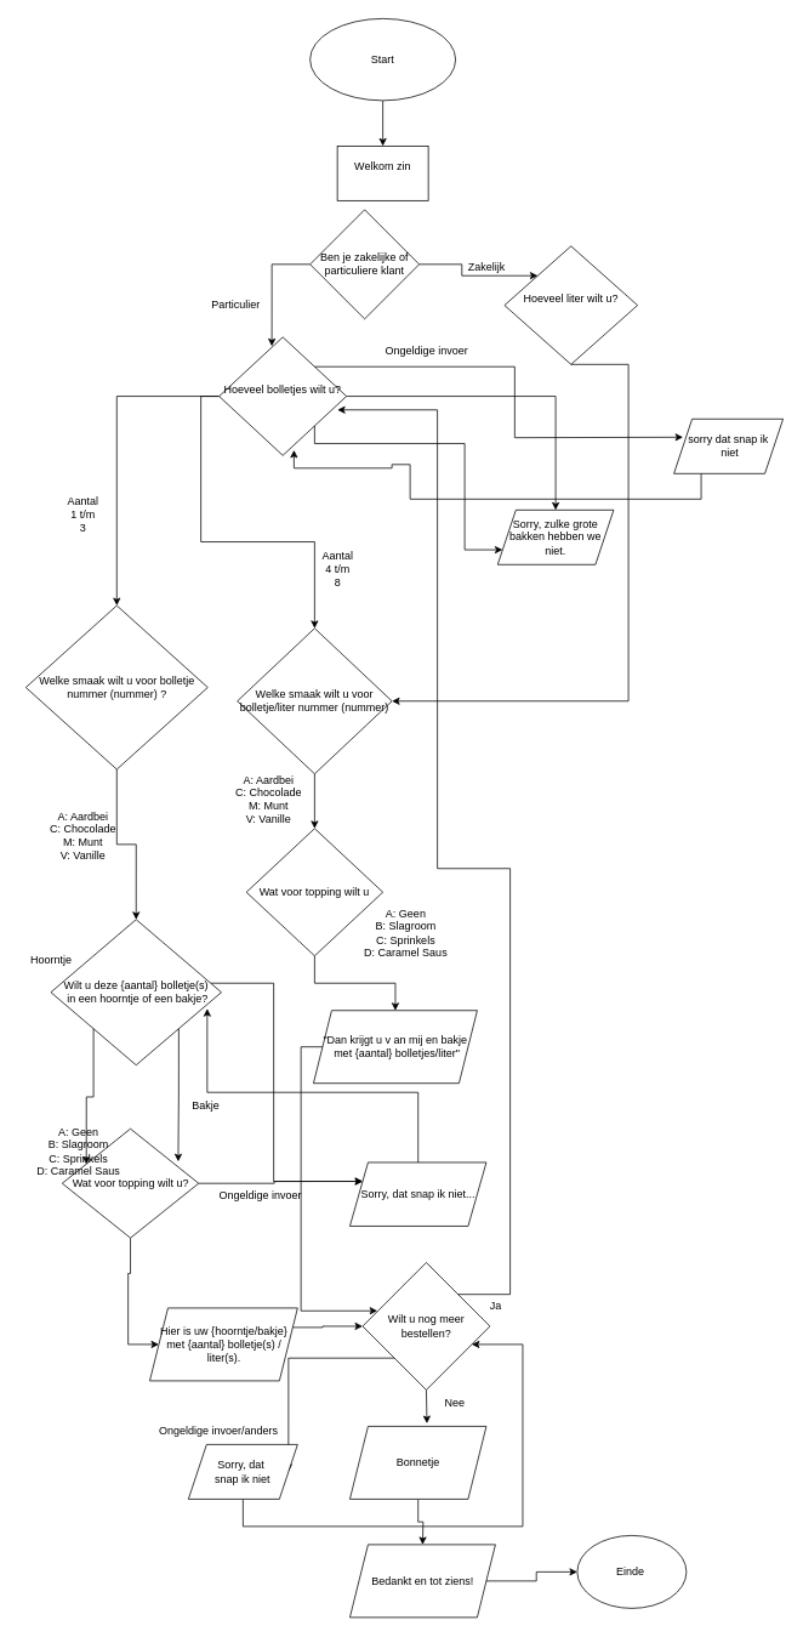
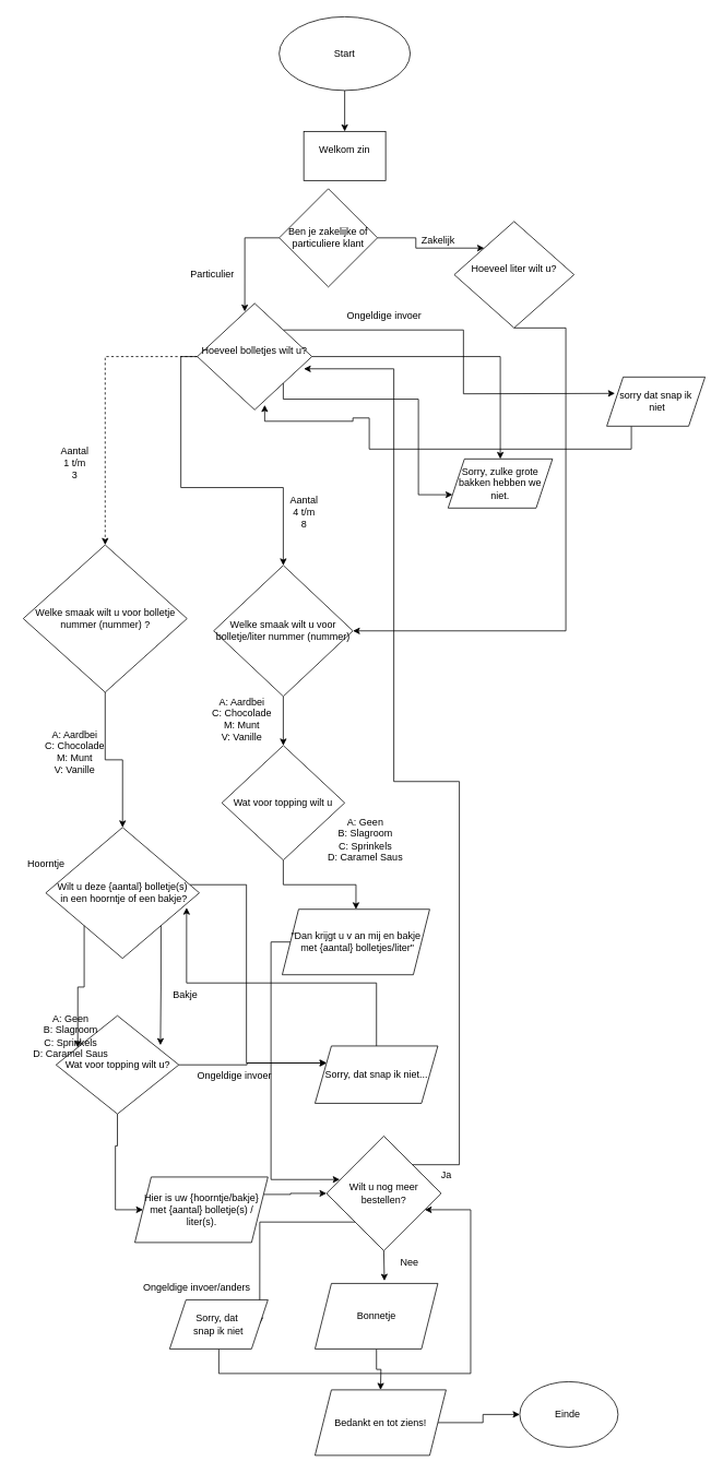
- <mxCell id="12" style="edgeStyle=orthogonalEdgeStyle;rounded=0;orthogonalLoop=1;jettySize=auto;html=1;exitX=0;exitY=0.5;exitDx=0;exitDy=0;" parent="1" source="14" target="22" edge="1"><mxGeometry relative="1" as="geometry" /></mxCell>
+ <mxCell id="12" style="edgeStyle=orthogonalEdgeStyle;rounded=0;orthogonalLoop=1;jettySize=auto;html=1;exitX=0;exitY=0.5;exitDx=0;exitDy=0;dashed=1;" parent="1" source="14" target="22" edge="1"><mxGeometry relative="1" as="geometry" /></mxCell>
